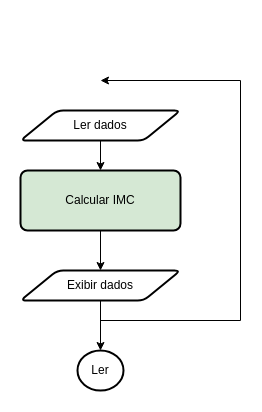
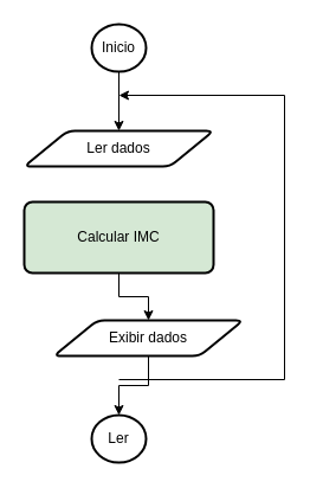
+ <mxCell id="3" value="Inicio" style="strokeWidth=2;html=1;shape=mxgraph.flowchart.start_2;whiteSpace=wrap;" vertex="1" parent="1"><mxGeometry x="77" y="20" width="46" height="40" as="geometry" /></mxCell>
+ <mxCell id="2" style="edgeStyle=orthogonalEdgeStyle;rounded=0;orthogonalLoop=1;jettySize=auto;html=1;exitX=0.5;exitY=1;exitDx=0;exitDy=0;exitPerimeter=0;entryX=0.5;entryY=0;entryDx=0;entryDy=0;" edge="1" parent="1" source="3" target="5"><mxGeometry relative="1" as="geometry" /></mxCell>
- <mxCell id="4" style="edgeStyle=orthogonalEdgeStyle;rounded=0;orthogonalLoop=1;jettySize=auto;html=1;exitX=0.5;exitY=1;exitDx=0;exitDy=0;entryX=0.5;entryY=0;entryDx=0;entryDy=0;" edge="1" parent="1" source="5" target="7"><mxGeometry relative="1" as="geometry" /></mxCell>
- <mxCell id="9" value="Exibir dados" style="shape=parallelogram;html=1;strokeWidth=2;perimeter=parallelogramPerimeter;whiteSpace=wrap;rounded=1;arcSize=12;size=0.23;" vertex="1" parent="1"><mxGeometry x="20" y="270" width="160" height="30" as="geometry" /></mxCell>
+ <mxCell id="9" value="Exibir dados" style="shape=parallelogram;html=1;strokeWidth=2;perimeter=parallelogramPerimeter;whiteSpace=wrap;rounded=1;arcSize=12;size=0.23;" vertex="1" parent="1"><mxGeometry x="45" y="270" width="160" height="30" as="geometry" /></mxCell>
